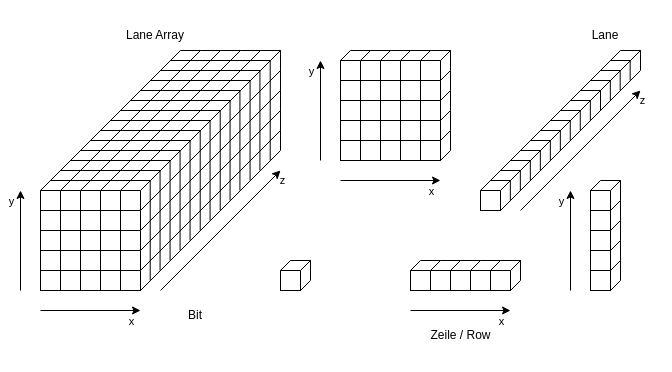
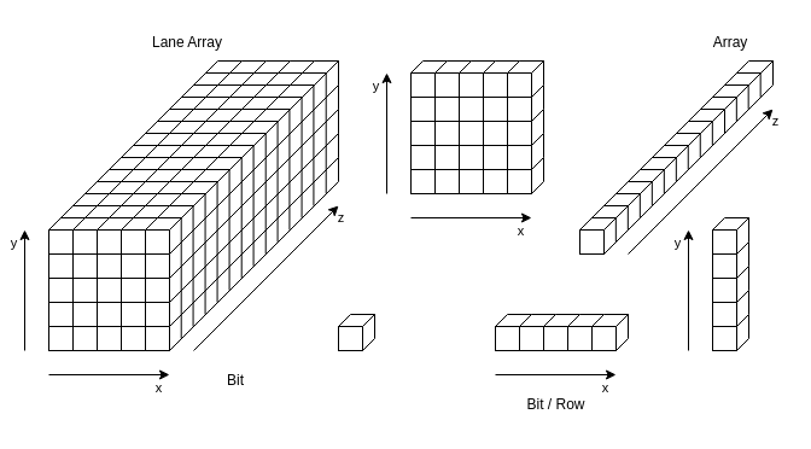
- <mxCell id="114" value="Lane" style="text;html=1;strokeColor=none;fillColor=none;align=center;verticalAlign=middle;whiteSpace=wrap;rounded=0;" vertex="1" parent="1"><mxGeometry x="570" y="20" width="70" height="30" as="geometry" /></mxCell>
+ <mxCell id="114" value="Array" style="text;html=1;strokeColor=none;fillColor=none;align=center;verticalAlign=middle;whiteSpace=wrap;rounded=0;" vertex="1" parent="1"><mxGeometry x="570" y="20" width="70" height="30" as="geometry" /></mxCell>
- <mxCell id="129" value="Zeile / Row" style="text;html=1;align=center;verticalAlign=middle;resizable=0;points=[];autosize=1;strokeColor=none;fillColor=none;" vertex="1" parent="1"><mxGeometry x="420" y="320" width="80" height="30" as="geometry" /></mxCell>
+ <mxCell id="129" value="Bit / Row" style="text;html=1;align=center;verticalAlign=middle;resizable=0;points=[];autosize=1;strokeColor=none;fillColor=none;" vertex="1" parent="1"><mxGeometry x="420" y="320" width="80" height="30" as="geometry" /></mxCell>
